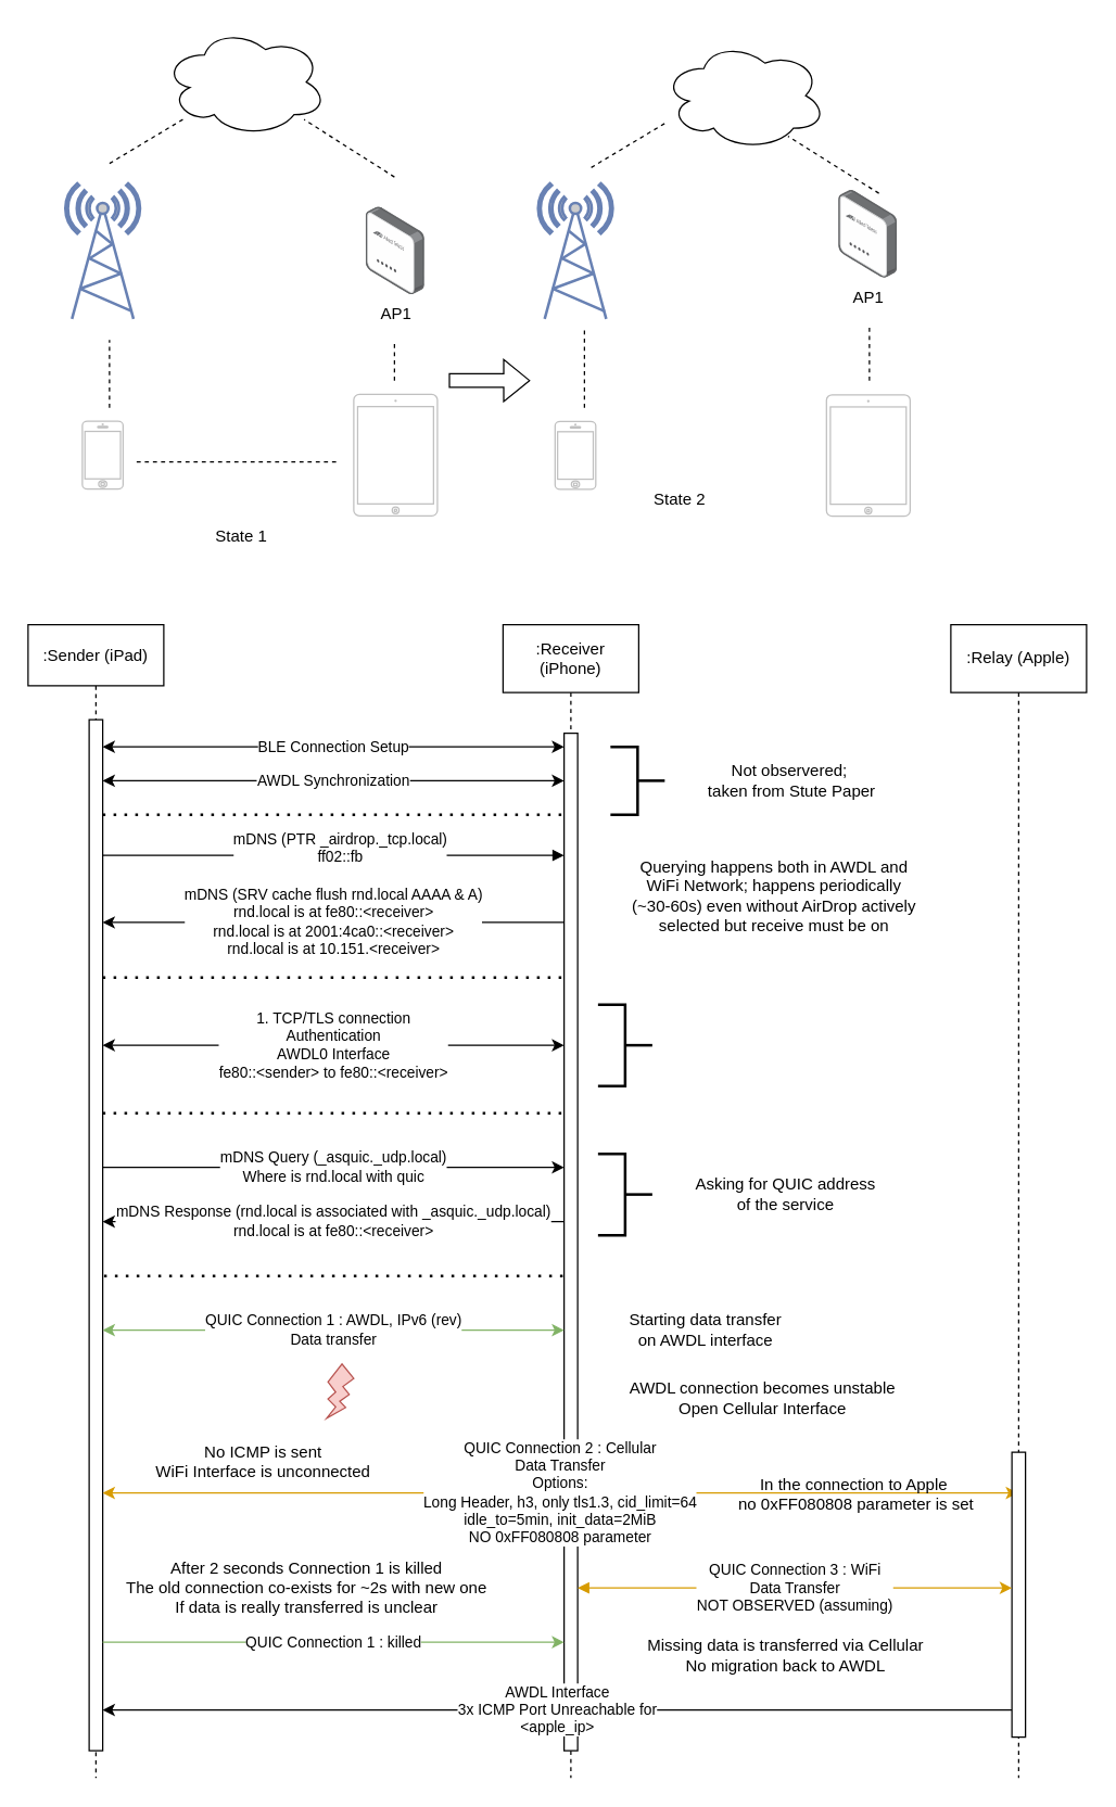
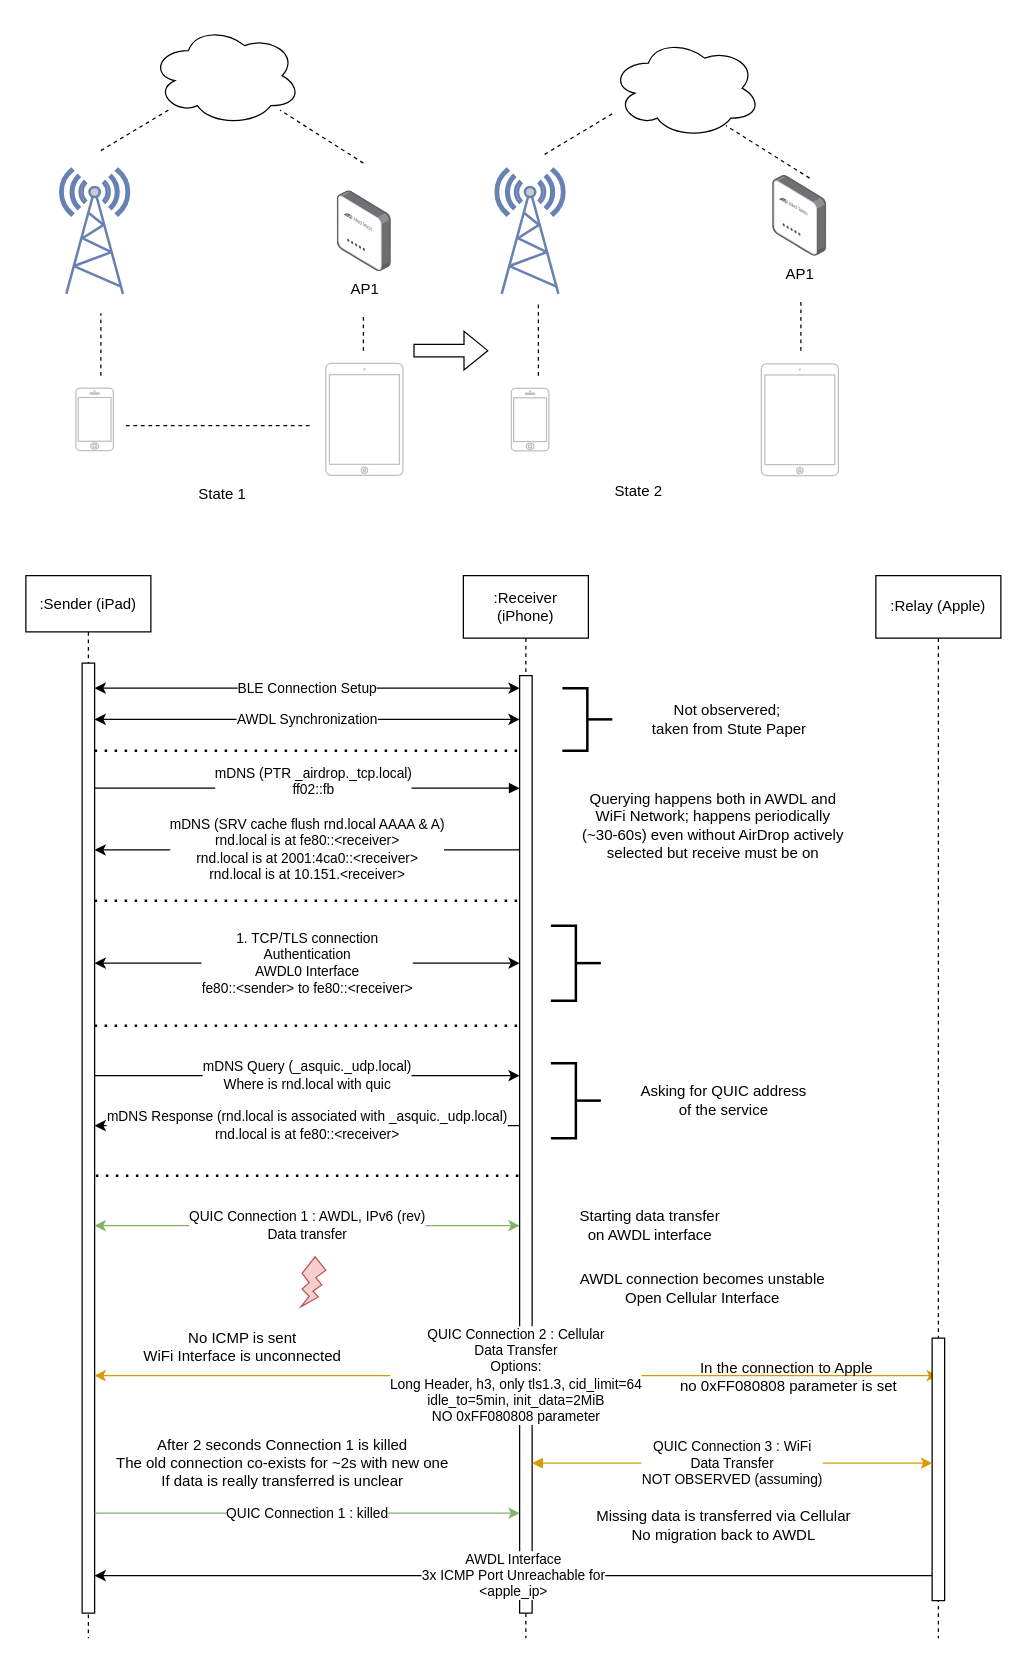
- <mxCell id="35" value="State 2" style="text;html=1;align=center;verticalAlign=middle;resizable=0;points=[];autosize=1;strokeColor=none;fillColor=none;" parent="1" vertex="1"><mxGeometry x="470" y="353" width="60" height="30" as="geometry" /></mxCell>
+ <mxCell id="35" value="State 2" style="text;html=1;align=center;verticalAlign=middle;resizable=0;points=[];autosize=1;strokeColor=none;fillColor=none;" parent="1" vertex="1"><mxGeometry x="480" y="378" width="60" height="30" as="geometry" /></mxCell>
